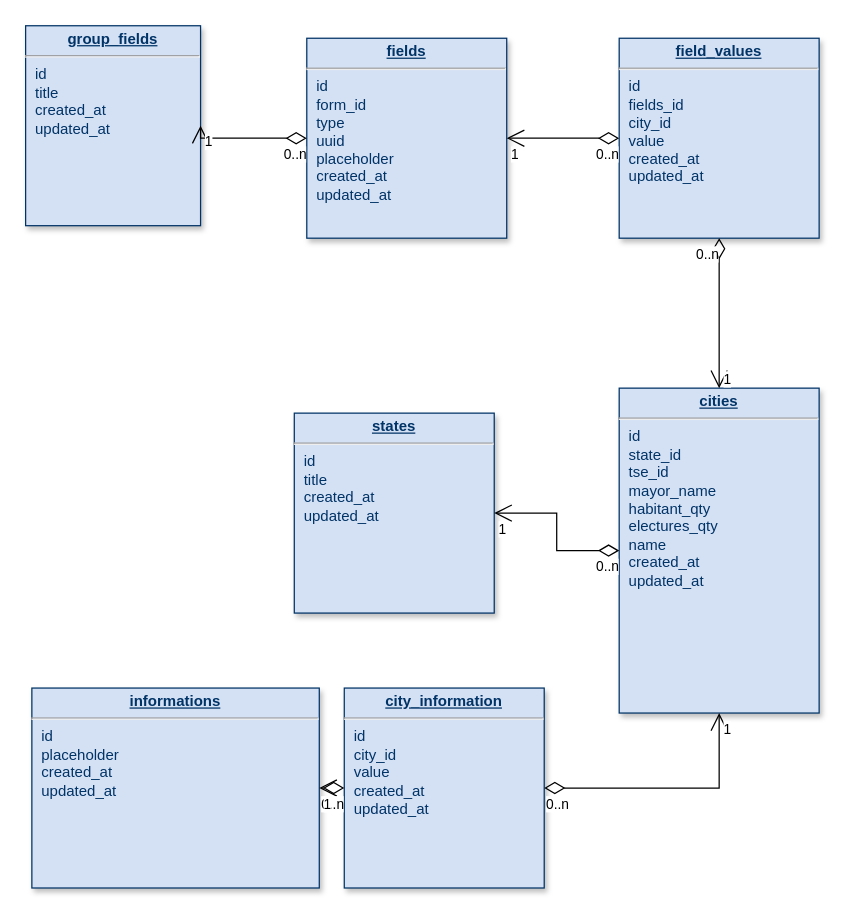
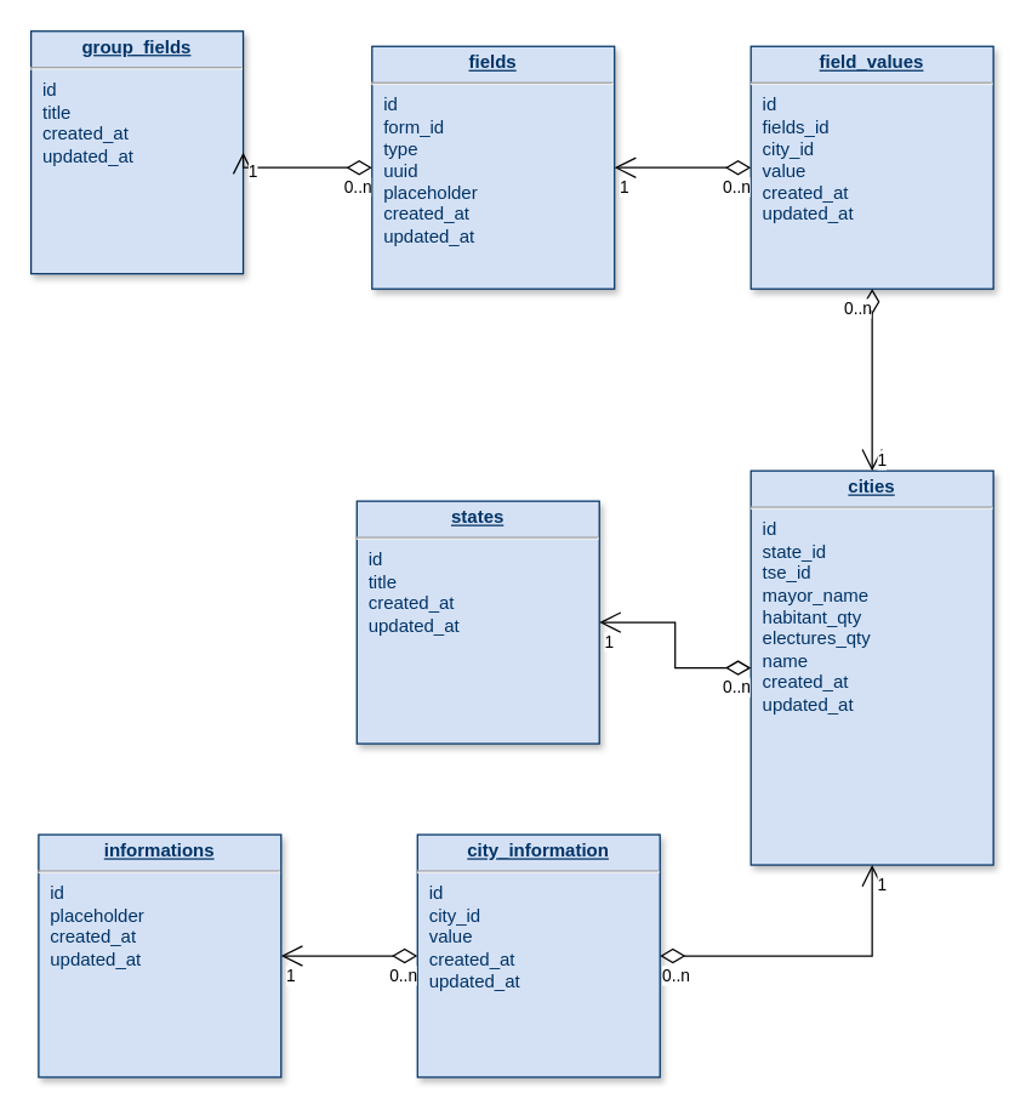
- <mxCell id="20" value="&lt;p style=&quot;margin: 0px ; margin-top: 4px ; text-align: center ; text-decoration: underline&quot;&gt;&lt;b&gt;informations&lt;/b&gt;&lt;/p&gt;&lt;hr&gt;&lt;p style=&quot;margin: 0px ; margin-left: 8px&quot;&gt;id&lt;/p&gt;&lt;p style=&quot;margin: 0px ; margin-left: 8px&quot;&gt;placeholder&lt;/p&gt;&lt;p style=&quot;margin: 0px ; margin-left: 8px&quot;&gt;created_at&lt;/p&gt;&lt;p style=&quot;margin: 0px ; margin-left: 8px&quot;&gt;updated_at&lt;/p&gt;" style="verticalAlign=top;align=left;overflow=fill;fontSize=12;fontFamily=Helvetica;html=1;strokeColor=#003366;shadow=1;fillColor=#D4E1F5;fontColor=#003366" parent="1" vertex="1"><mxGeometry x="25" y="550" width="230" height="160" as="geometry" /></mxCell>
+ <mxCell id="20" value="&lt;p style=&quot;margin: 0px ; margin-top: 4px ; text-align: center ; text-decoration: underline&quot;&gt;&lt;b&gt;informations&lt;/b&gt;&lt;/p&gt;&lt;hr&gt;&lt;p style=&quot;margin: 0px ; margin-left: 8px&quot;&gt;id&lt;/p&gt;&lt;p style=&quot;margin: 0px ; margin-left: 8px&quot;&gt;placeholder&lt;/p&gt;&lt;p style=&quot;margin: 0px ; margin-left: 8px&quot;&gt;created_at&lt;/p&gt;&lt;p style=&quot;margin: 0px ; margin-left: 8px&quot;&gt;updated_at&lt;/p&gt;" style="verticalAlign=top;align=left;overflow=fill;fontSize=12;fontFamily=Helvetica;html=1;strokeColor=#003366;shadow=1;fillColor=#D4E1F5;fontColor=#003366" parent="1" vertex="1"><mxGeometry x="25" y="550" width="160" height="160" as="geometry" /></mxCell>
